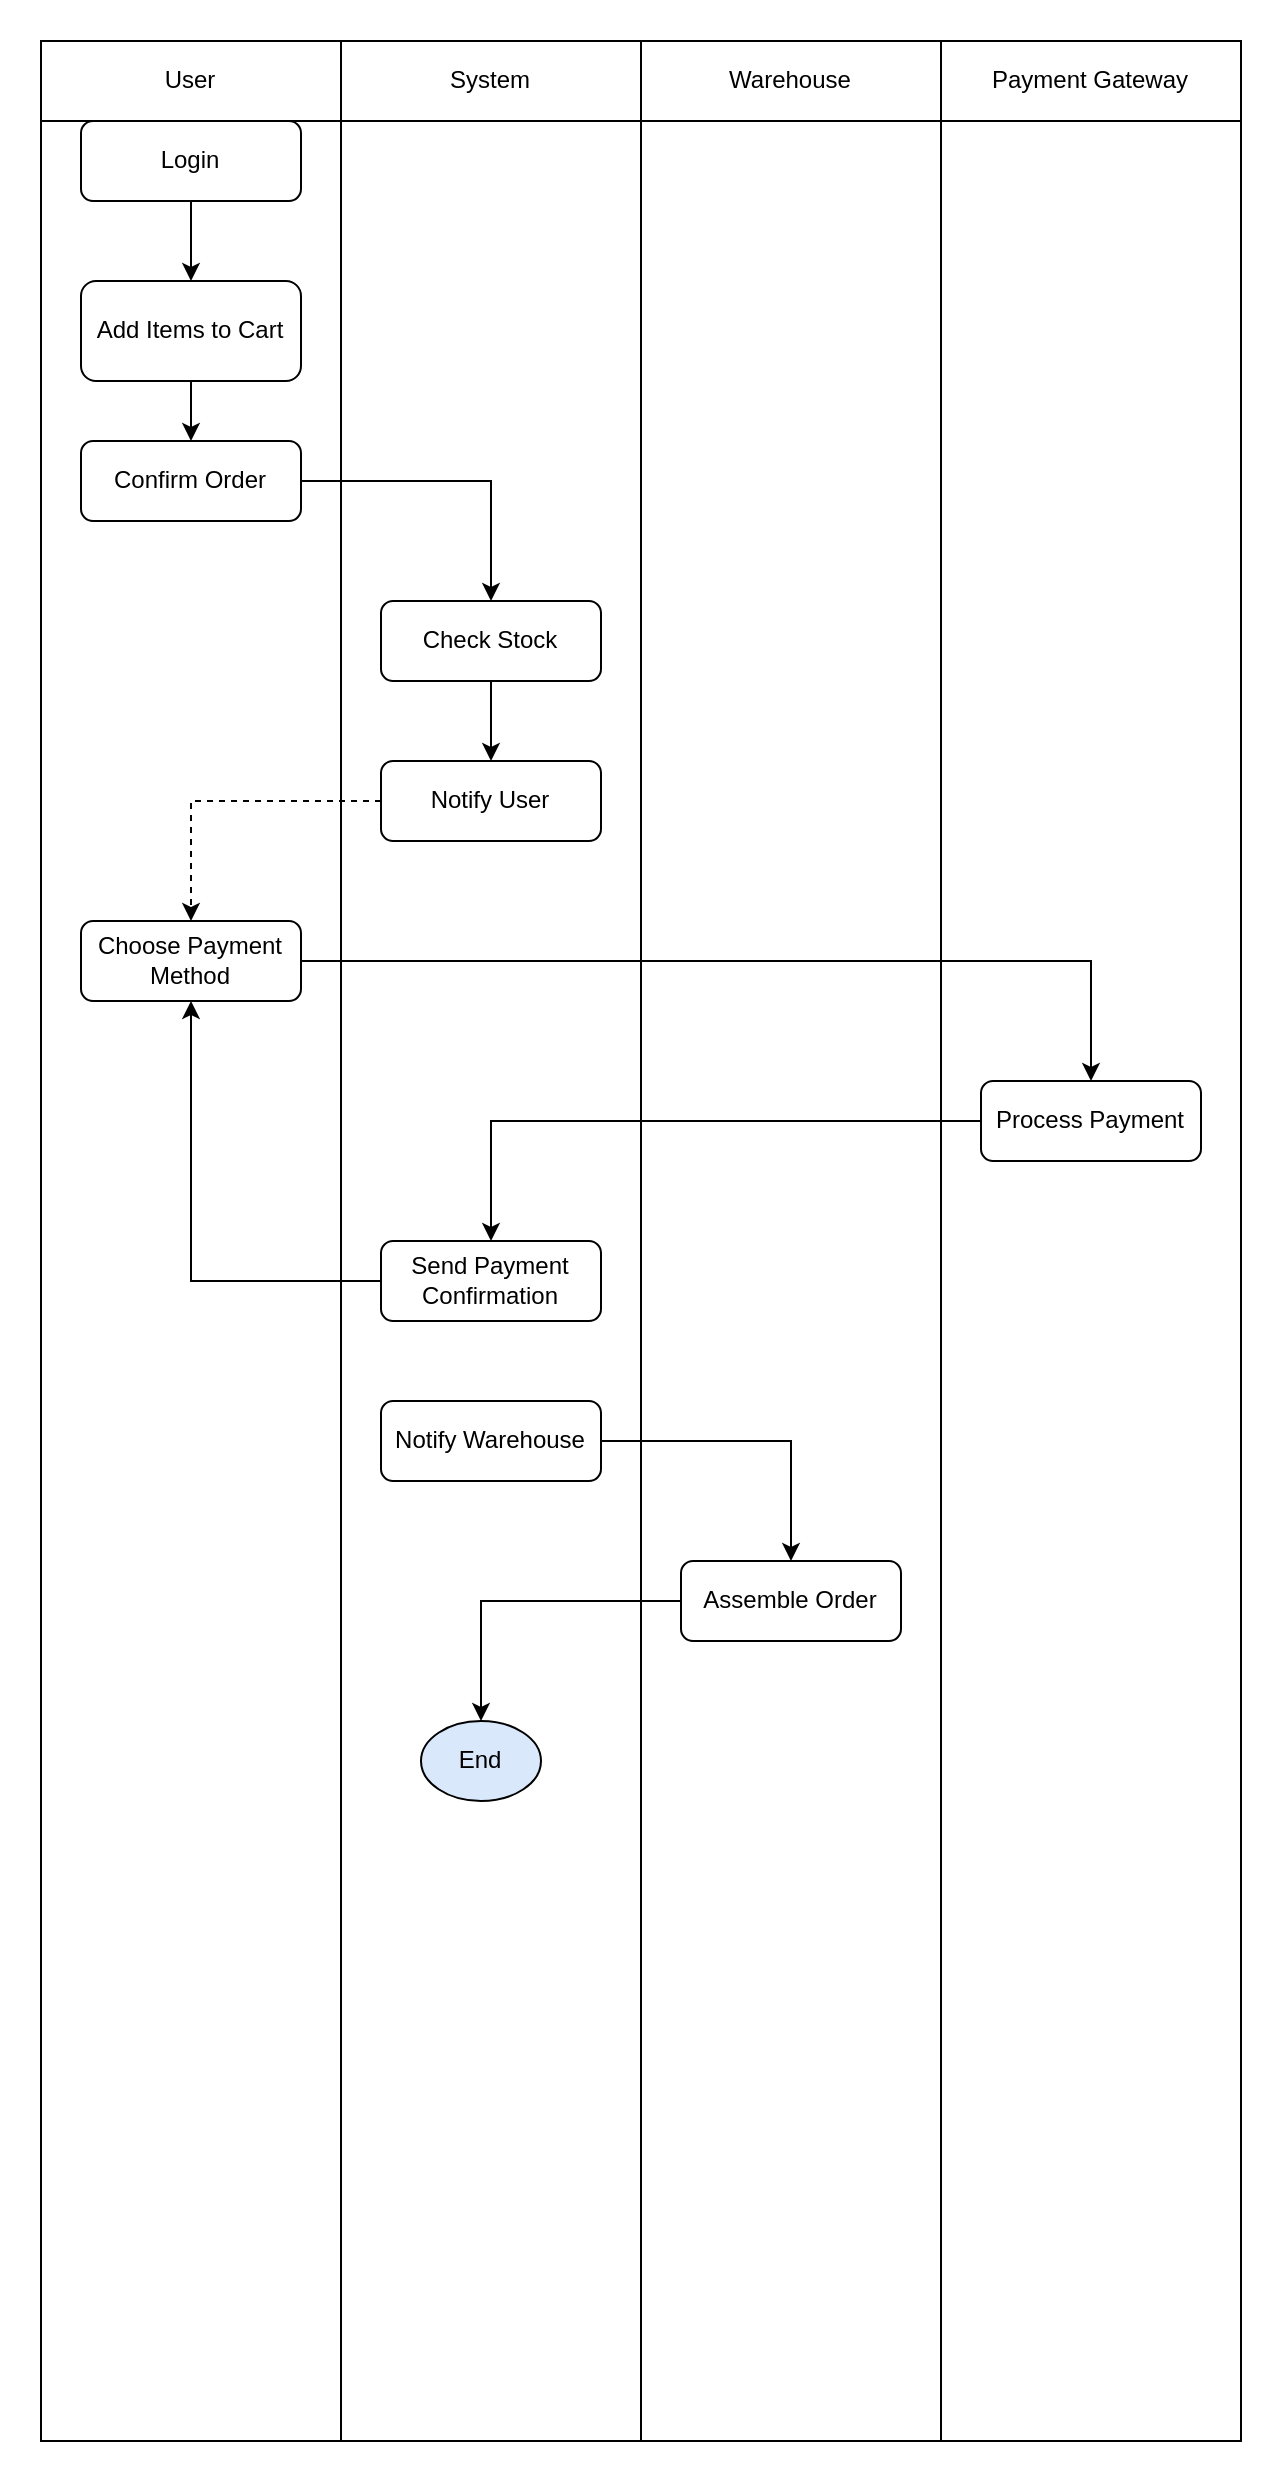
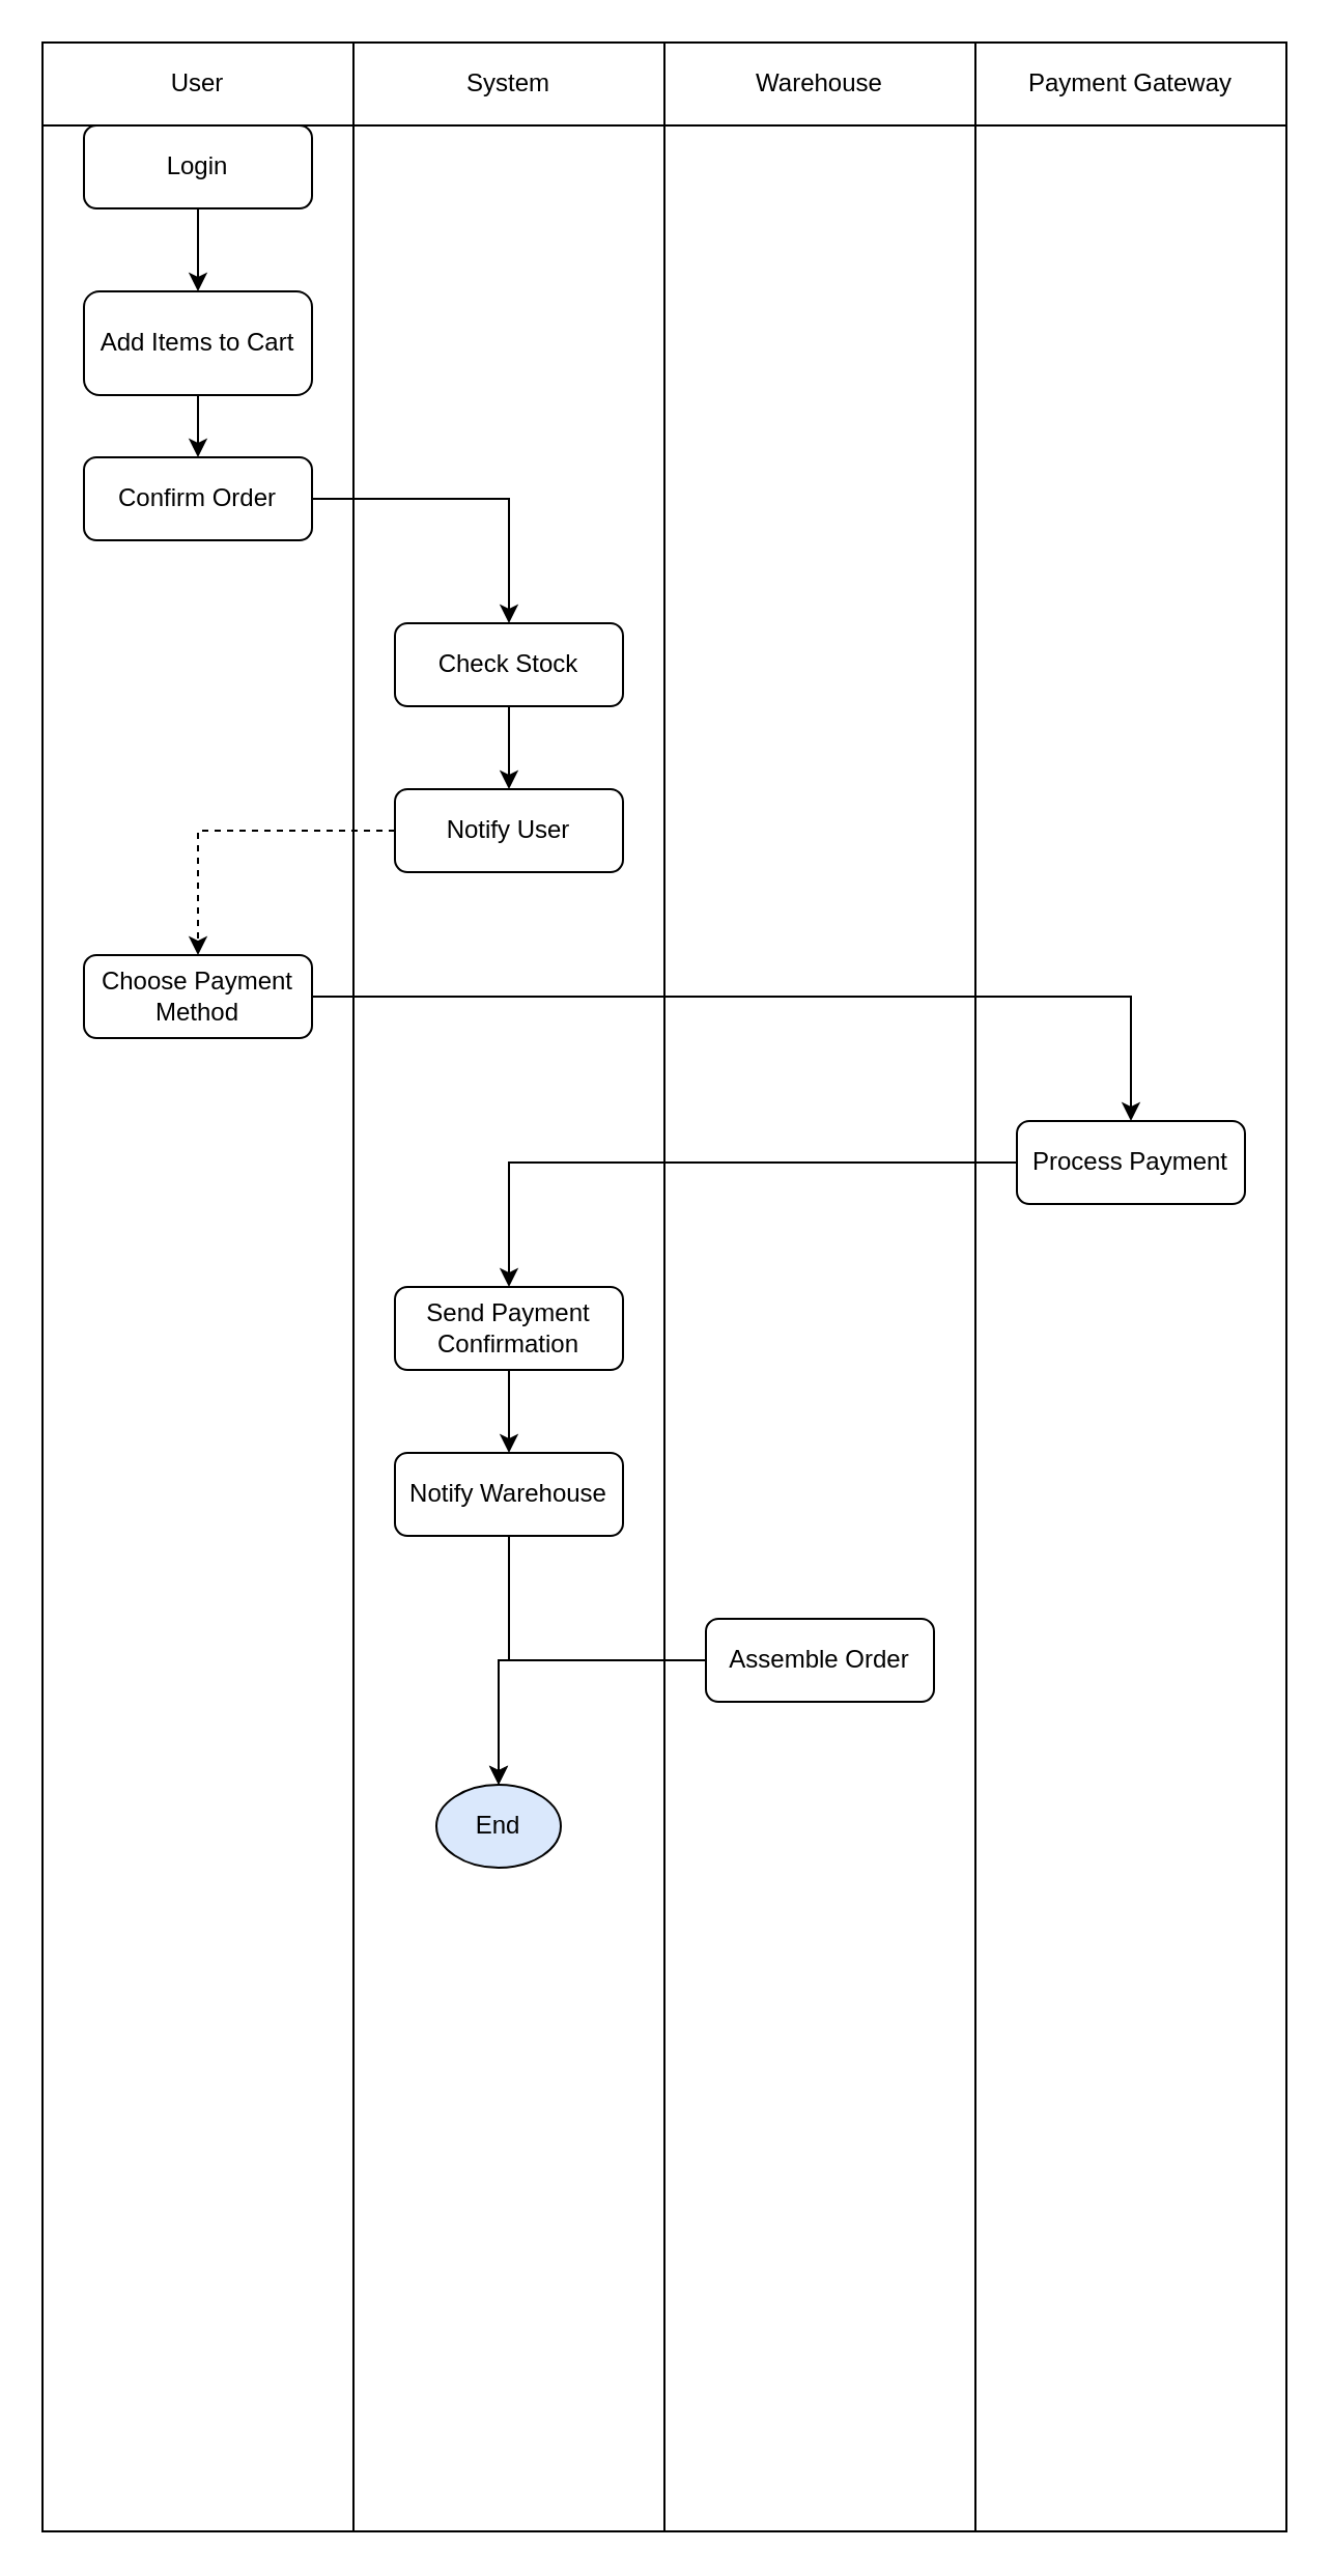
- <mxCell id="24" style="edgeStyle=orthogonalEdgeStyle;rounded=0;html=1;" edge="1" source="13" target="11" parent="1"><mxGeometry relative="1" as="geometry" /></mxCell>
+ <mxCell id="24" style="edgeStyle=orthogonalEdgeStyle;rounded=0;html=1;" edge="1" source="13" target="14" parent="1"><mxGeometry relative="1" as="geometry" /></mxCell>
- <mxCell id="25" style="edgeStyle=orthogonalEdgeStyle;rounded=0;html=1;" edge="1" source="14" target="15" parent="1"><mxGeometry relative="1" as="geometry" /></mxCell>
+ <mxCell id="25" style="edgeStyle=orthogonalEdgeStyle;rounded=0;html=1;" edge="1" source="14" target="16" parent="1"><mxGeometry relative="1" as="geometry" /></mxCell>
